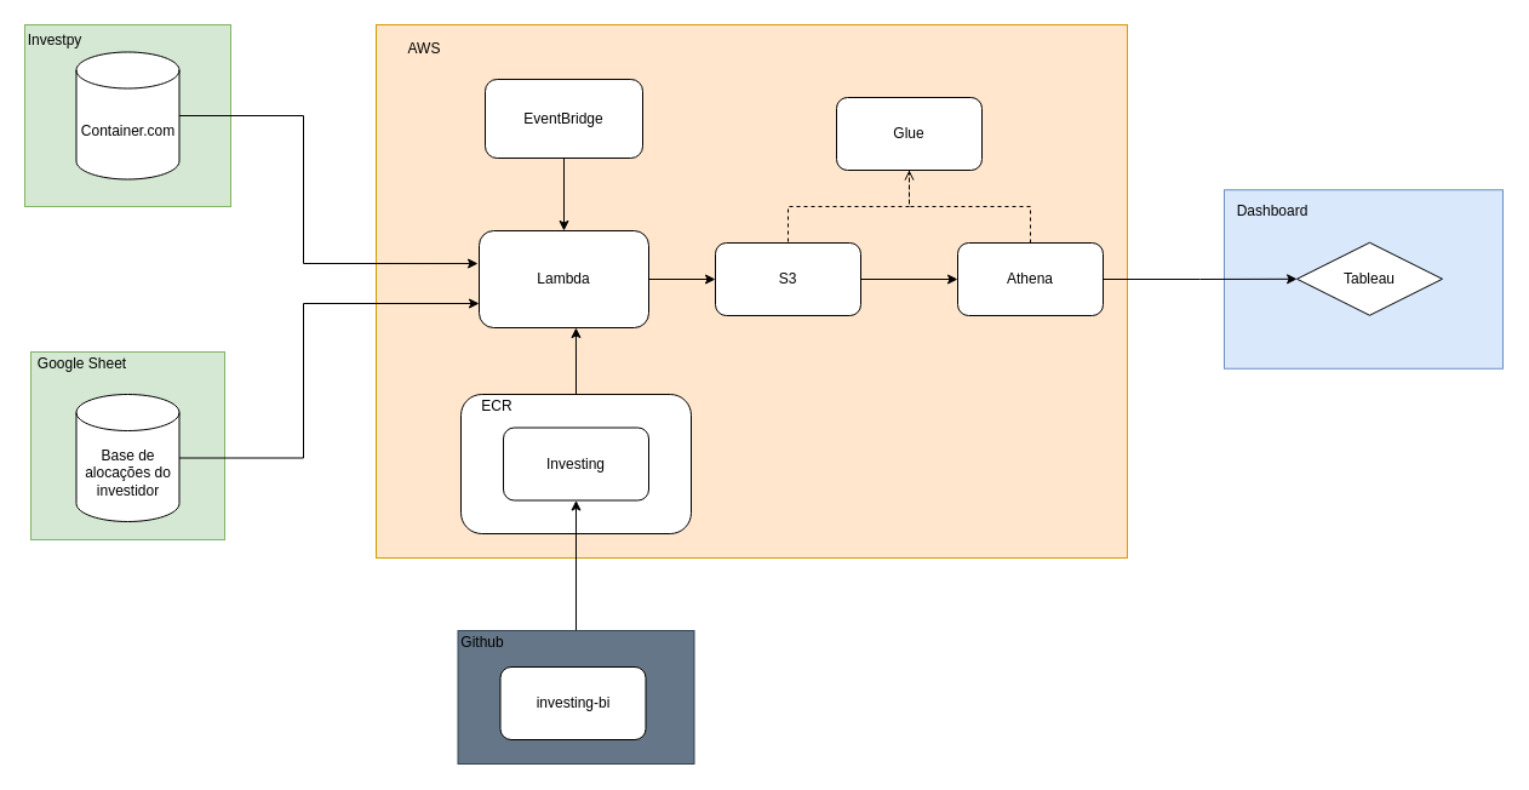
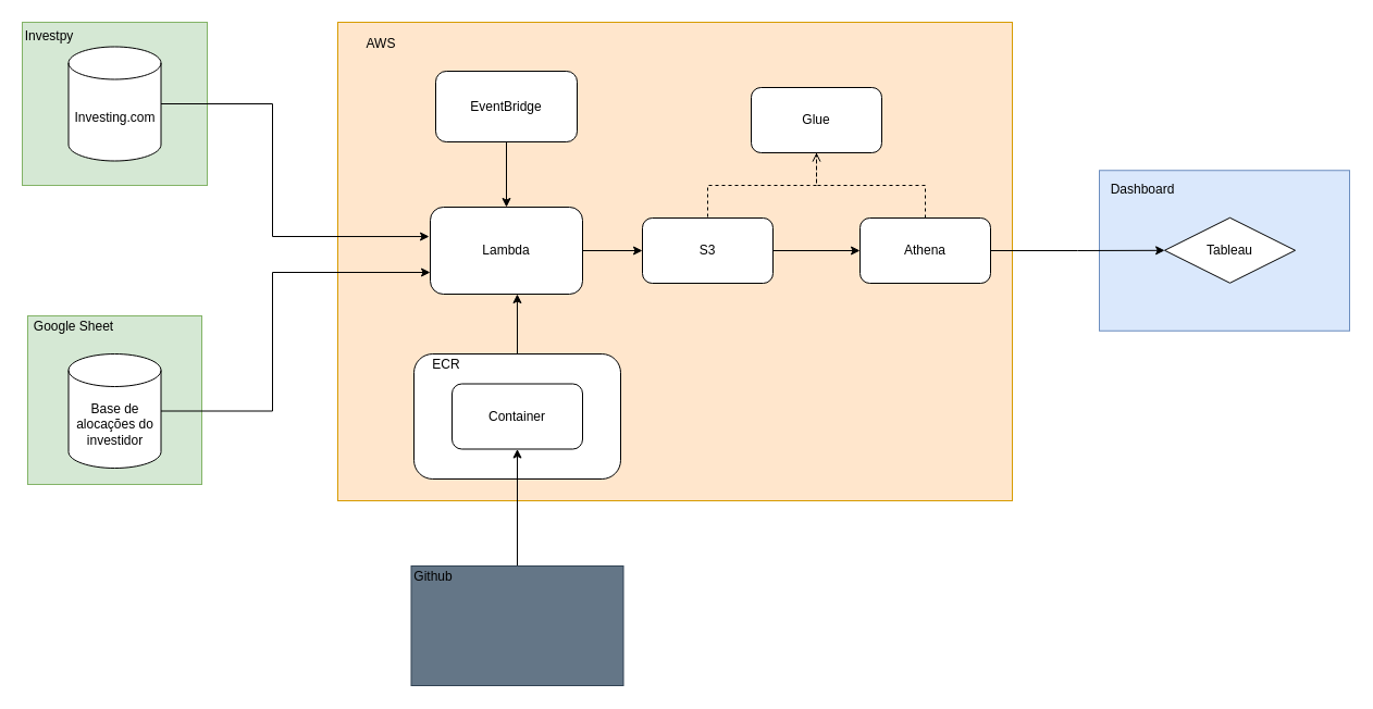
- <mxCell id="6" value="Container.com&lt;br&gt;" style="shape=cylinder3;whiteSpace=wrap;html=1;boundedLbl=1;backgroundOutline=1;size=15;" vertex="1" parent="1"><mxGeometry x="62.5" y="42.5" width="85" height="105" as="geometry" /></mxCell>
+ <mxCell id="6" value="Investing.com&lt;br&gt;" style="shape=cylinder3;whiteSpace=wrap;html=1;boundedLbl=1;backgroundOutline=1;size=15;" vertex="1" parent="1"><mxGeometry x="62.5" y="42.5" width="85" height="105" as="geometry" /></mxCell>
- <mxCell id="16" value="Investing" style="rounded=1;whiteSpace=wrap;html=1;" vertex="1" parent="1"><mxGeometry x="415" y="352.5" width="120" height="60" as="geometry" /></mxCell>
+ <mxCell id="16" value="Container" style="rounded=1;whiteSpace=wrap;html=1;" vertex="1" parent="1"><mxGeometry x="415" y="352.5" width="120" height="60" as="geometry" /></mxCell>
- <mxCell id="32" value="investing-bi" style="rounded=1;whiteSpace=wrap;html=1;strokeColor=#000000;" vertex="1" parent="1"><mxGeometry x="412.5" y="550" width="120" height="60" as="geometry" /></mxCell>
